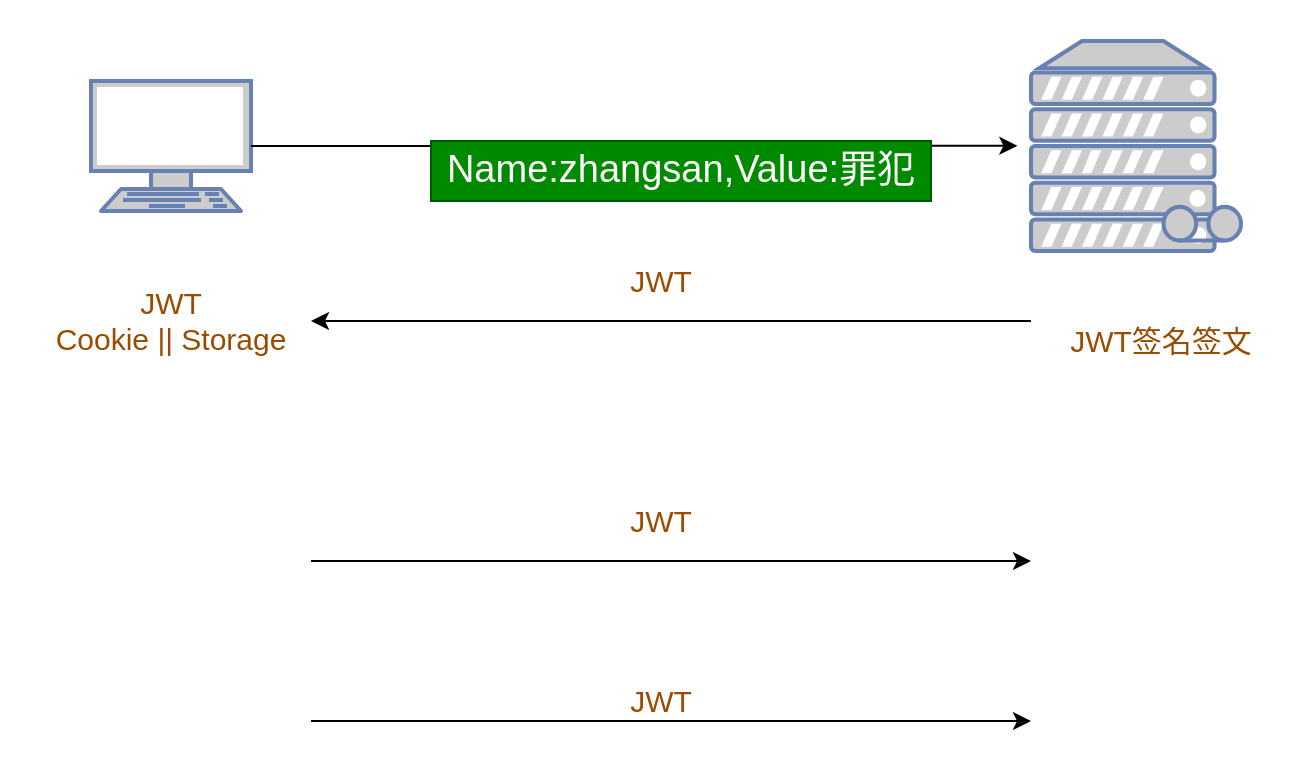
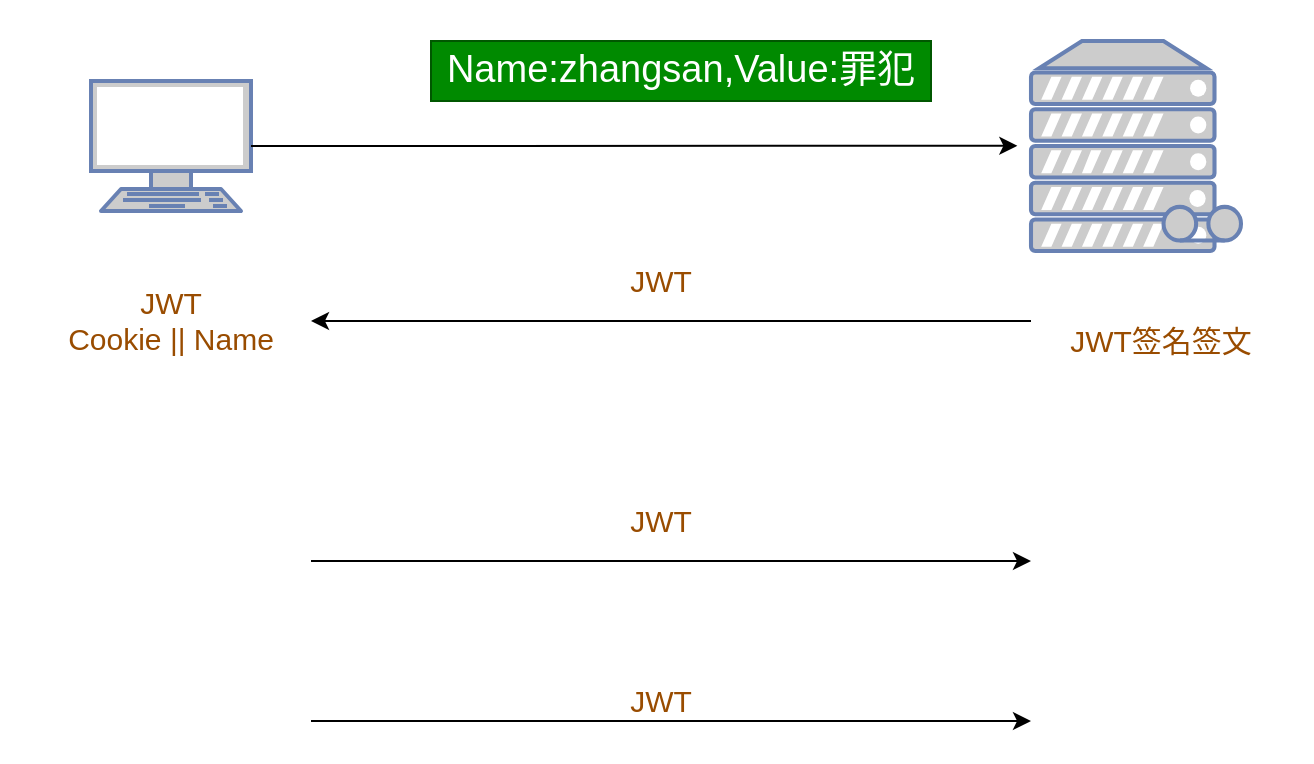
- <mxCell id="6" value="Name:zhangsan,Value:罪犯" style="text;html=1;align=center;verticalAlign=middle;resizable=0;points=[];autosize=1;strokeColor=#005700;fillColor=#008a00;fontSize=19;fontColor=#ffffff;" parent="1" vertex="1"><mxGeometry x="215" y="70" width="250" height="30" as="geometry" /></mxCell>
+ <mxCell id="6" value="Name:zhangsan,Value:罪犯" style="text;html=1;align=center;verticalAlign=middle;resizable=0;points=[];autosize=1;strokeColor=#005700;fillColor=#008a00;fontSize=19;fontColor=#ffffff;" parent="1" vertex="1"><mxGeometry x="215" y="20" width="250" height="30" as="geometry" /></mxCell>
- <mxCell id="13" value="JWT&lt;br&gt;Cookie || Storage" style="text;html=1;align=center;verticalAlign=middle;resizable=0;points=[];autosize=1;strokeColor=none;fillColor=none;fontSize=15;fontColor=#994C00;" vertex="1" parent="1"><mxGeometry x="20" y="140" width="130" height="40" as="geometry" /></mxCell>
+ <mxCell id="13" value="JWT&lt;br&gt;Cookie || Name" style="text;html=1;align=center;verticalAlign=middle;resizable=0;points=[];autosize=1;strokeColor=none;fillColor=none;fontSize=15;fontColor=#994C00;" vertex="1" parent="1"><mxGeometry x="20" y="140" width="130" height="40" as="geometry" /></mxCell>
